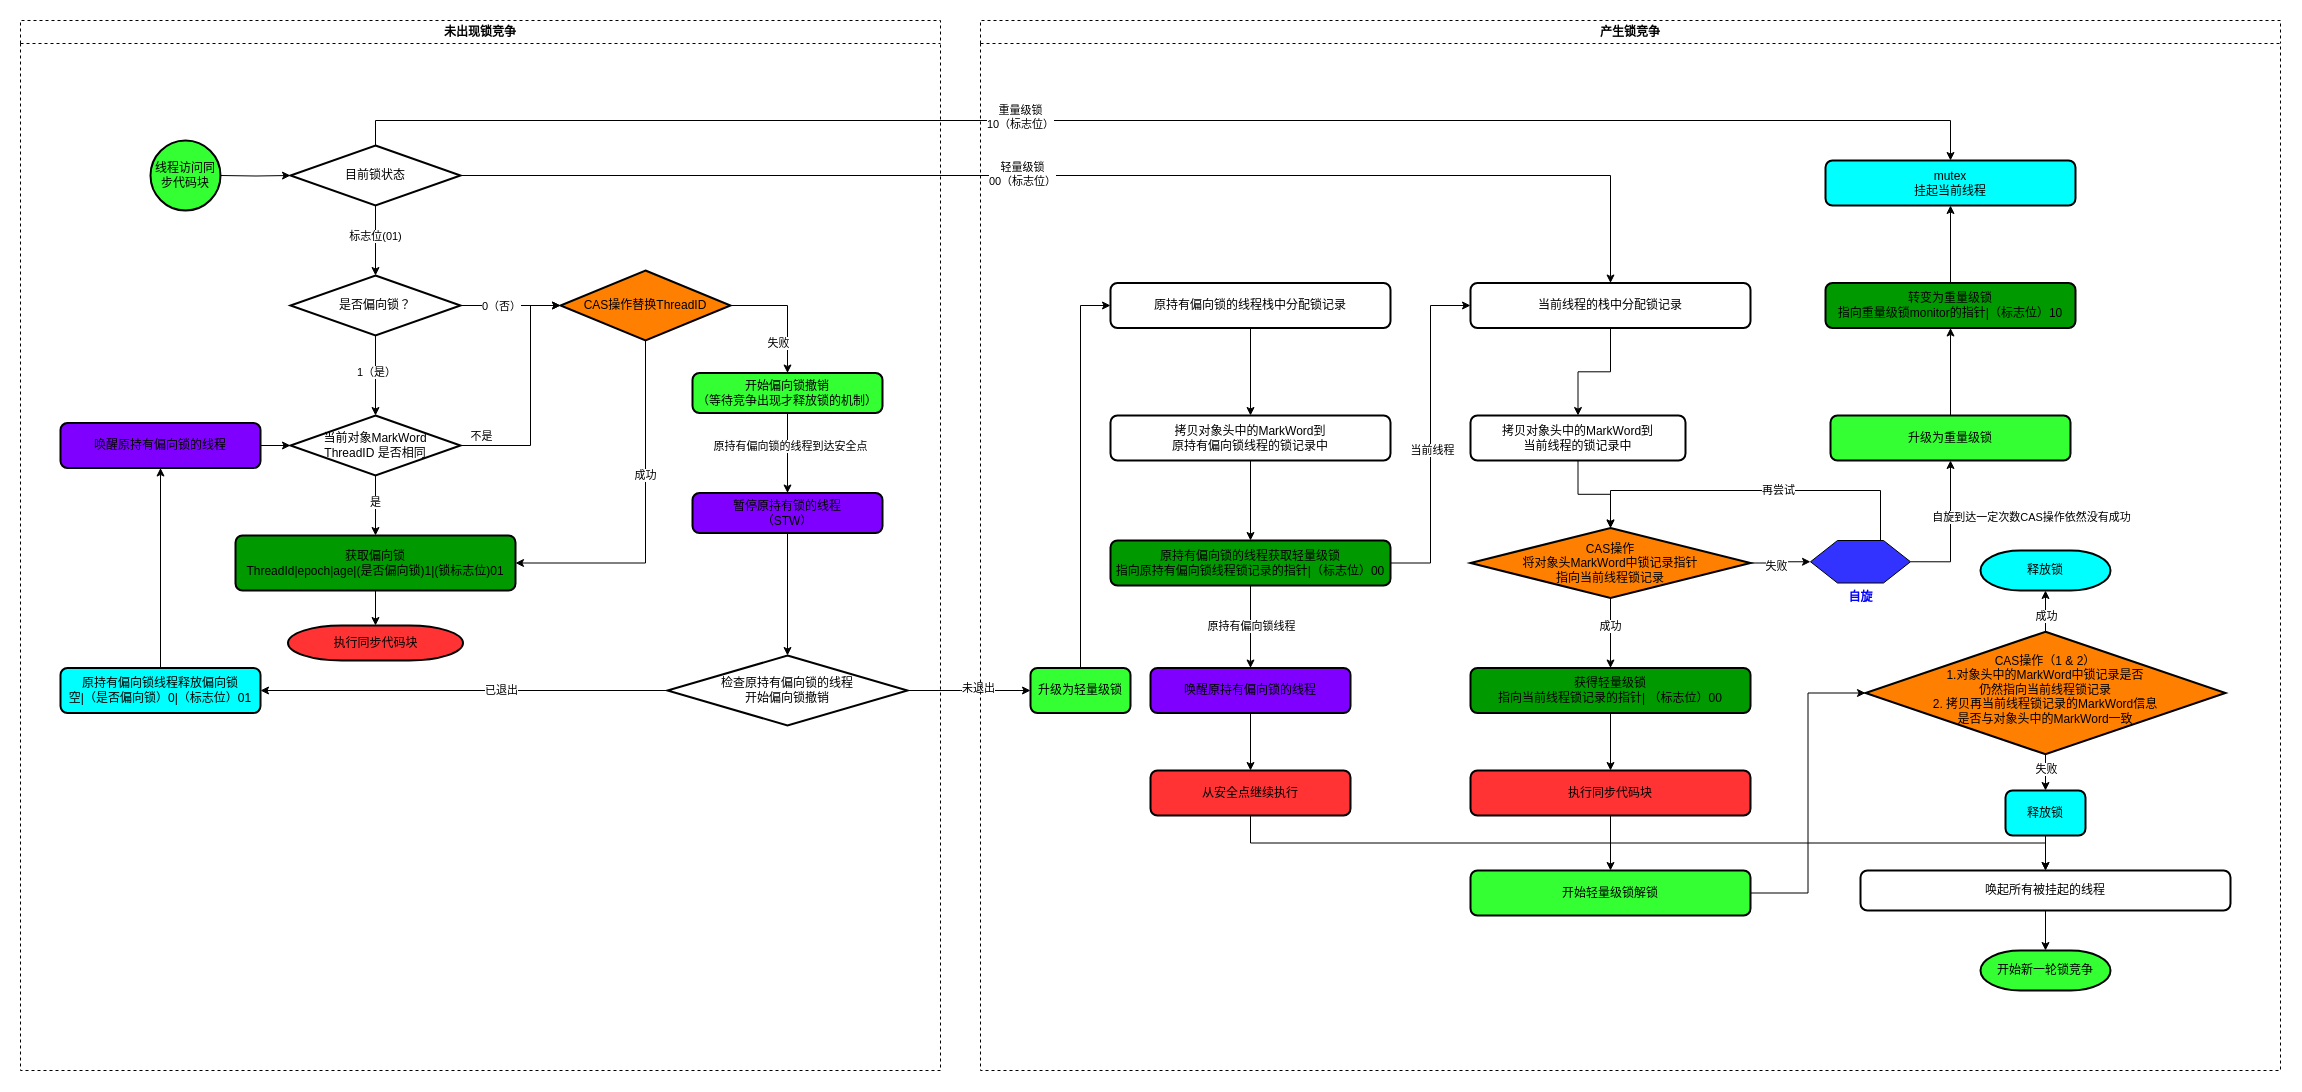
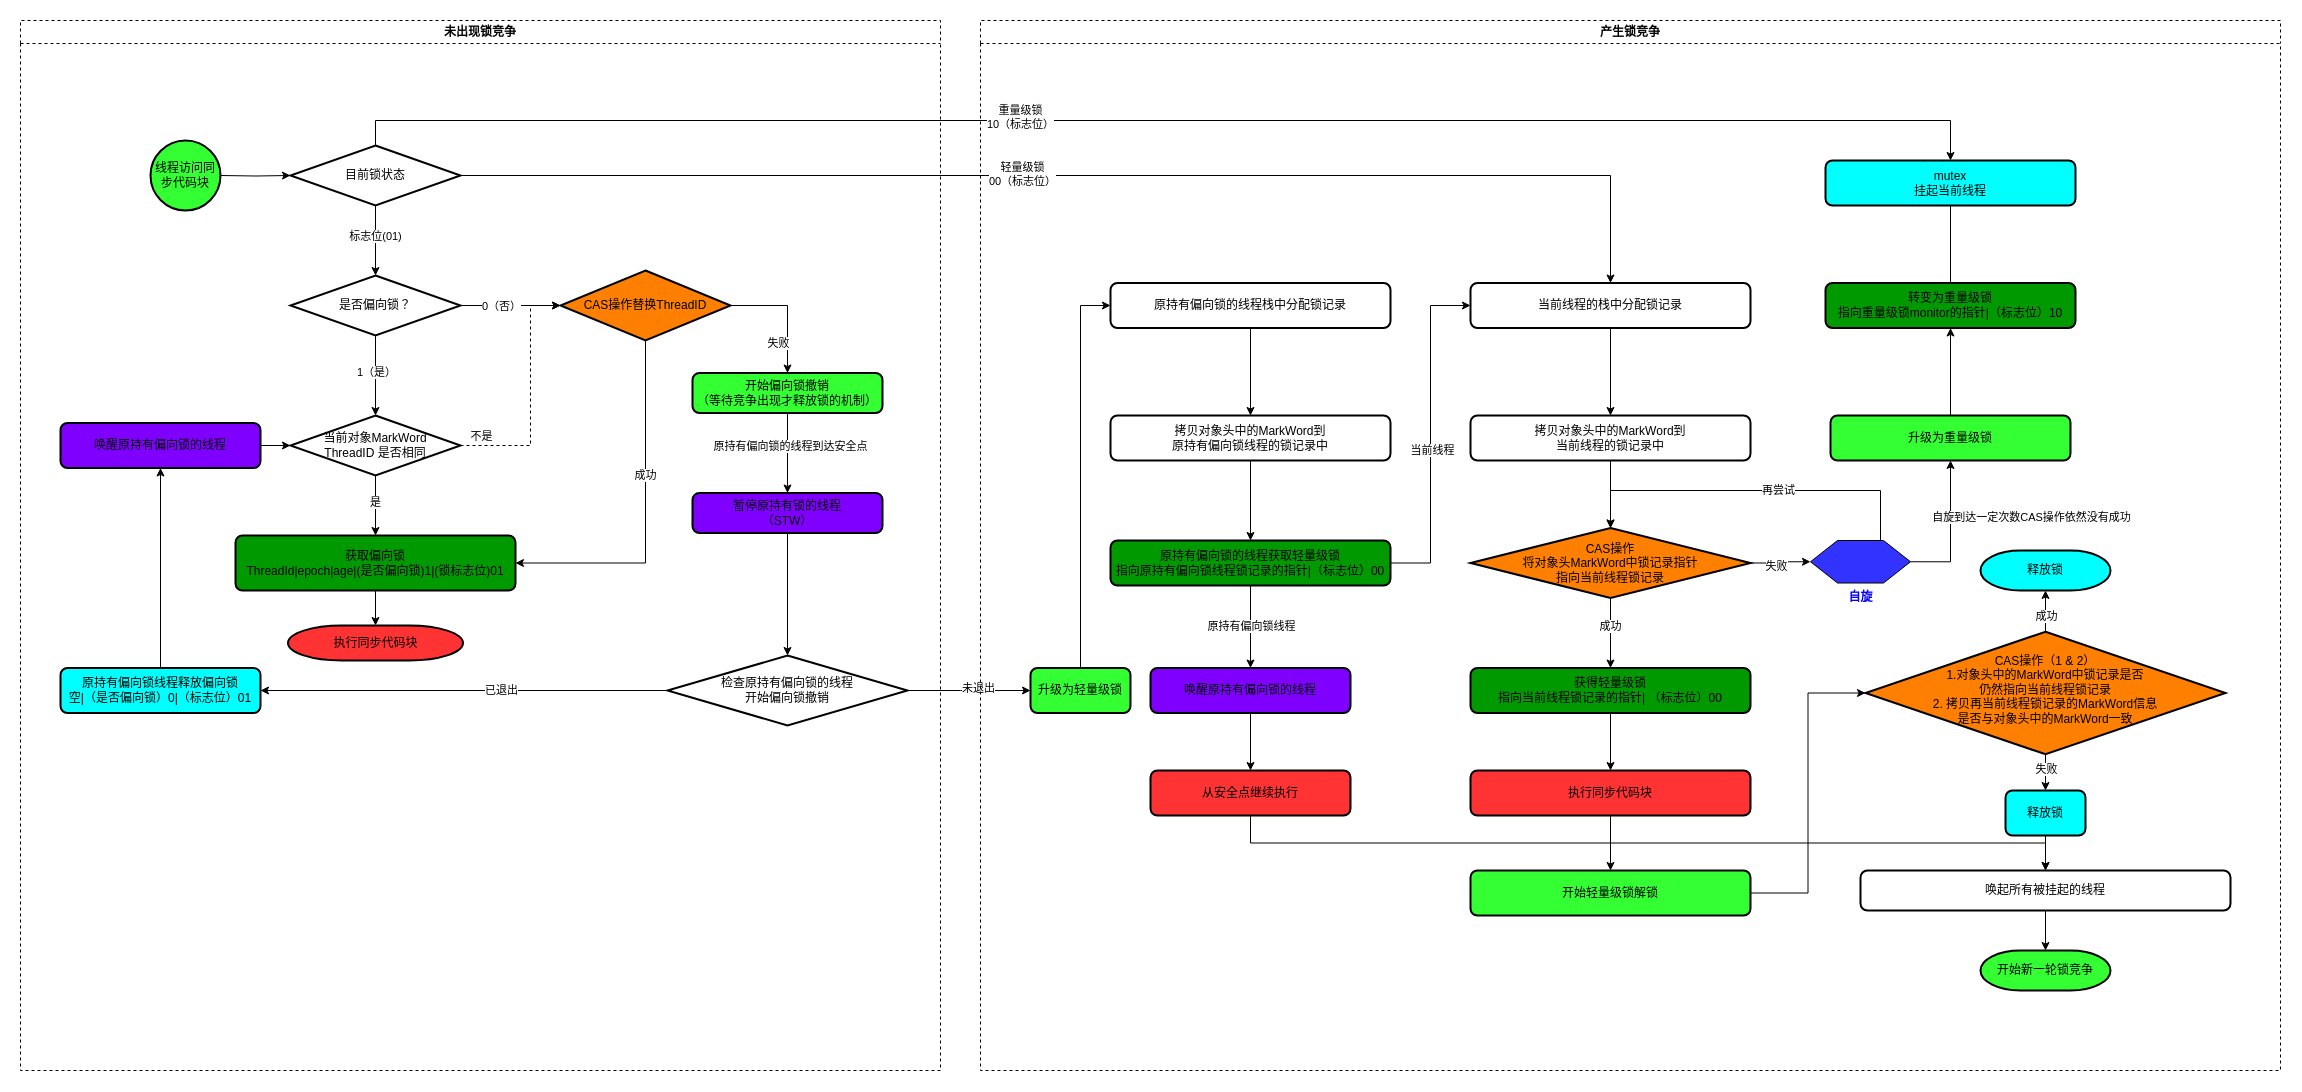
- <mxCell id="80" style="edgeStyle=orthogonalEdgeStyle;rounded=0;orthogonalLoop=1;jettySize=auto;html=1;entryX=0.5;entryY=1;entryDx=0;entryDy=0;" parent="1" source="81" target="82" edge="1"><mxGeometry relative="1" as="geometry" /></mxCell>
+ <mxCell id="80" style="edgeStyle=orthogonalEdgeStyle;rounded=0;orthogonalLoop=1;jettySize=auto;html=1;entryX=0.5;entryY=1;entryDx=0;entryDy=0;endArrow=none;" parent="1" source="81" target="82" edge="1"><mxGeometry relative="1" as="geometry" /></mxCell>
- <mxCell id="16" style="edgeStyle=orthogonalEdgeStyle;rounded=0;orthogonalLoop=1;jettySize=auto;html=1;exitX=1;exitY=0.5;exitDx=0;exitDy=0;exitPerimeter=0;entryX=0;entryY=0.5;entryDx=0;entryDy=0;entryPerimeter=0;" parent="1" source="18" target="28" edge="1"><mxGeometry relative="1" as="geometry"><mxPoint x="580" y="305" as="targetPoint" /><Array as="points"><mxPoint x="530" y="445" /><mxPoint x="530" y="305" /></Array></mxGeometry></mxCell>
+ <mxCell id="16" style="edgeStyle=orthogonalEdgeStyle;rounded=0;orthogonalLoop=1;jettySize=auto;html=1;exitX=1;exitY=0.5;exitDx=0;exitDy=0;exitPerimeter=0;entryX=0;entryY=0.5;entryDx=0;entryDy=0;entryPerimeter=0;dashed=1;" parent="1" source="18" target="28" edge="1"><mxGeometry relative="1" as="geometry"><mxPoint x="580" y="305" as="targetPoint" /><Array as="points"><mxPoint x="530" y="445" /><mxPoint x="530" y="305" /></Array></mxGeometry></mxCell>
- <mxCell id="61" value="拷贝对象头中的MarkWord到&lt;br&gt;当前线程的锁记录中" style="rounded=1;whiteSpace=wrap;html=1;absoluteArcSize=1;arcSize=14;strokeWidth=2;" parent="1" vertex="1"><mxGeometry x="1470" y="415" width="215" height="45" as="geometry" /></mxCell>
+ <mxCell id="61" value="拷贝对象头中的MarkWord到&lt;br&gt;当前线程的锁记录中" style="rounded=1;whiteSpace=wrap;html=1;absoluteArcSize=1;arcSize=14;strokeWidth=2;" parent="1" vertex="1"><mxGeometry x="1470" y="415" width="280" height="45" as="geometry" /></mxCell>
